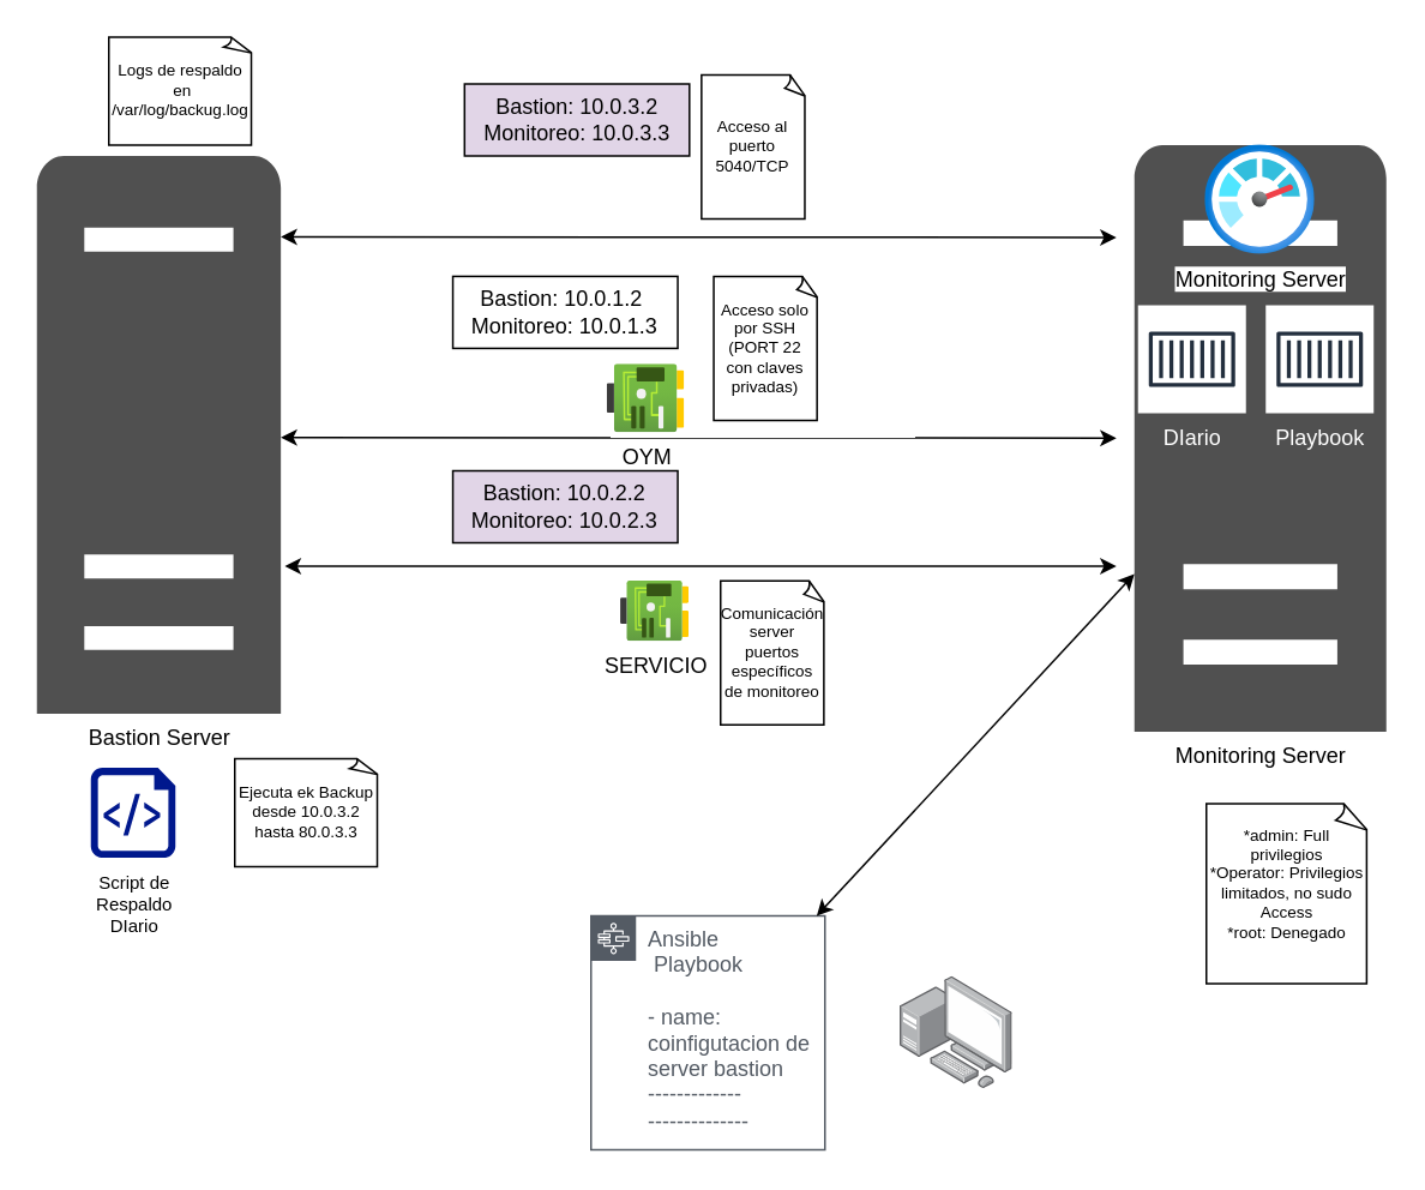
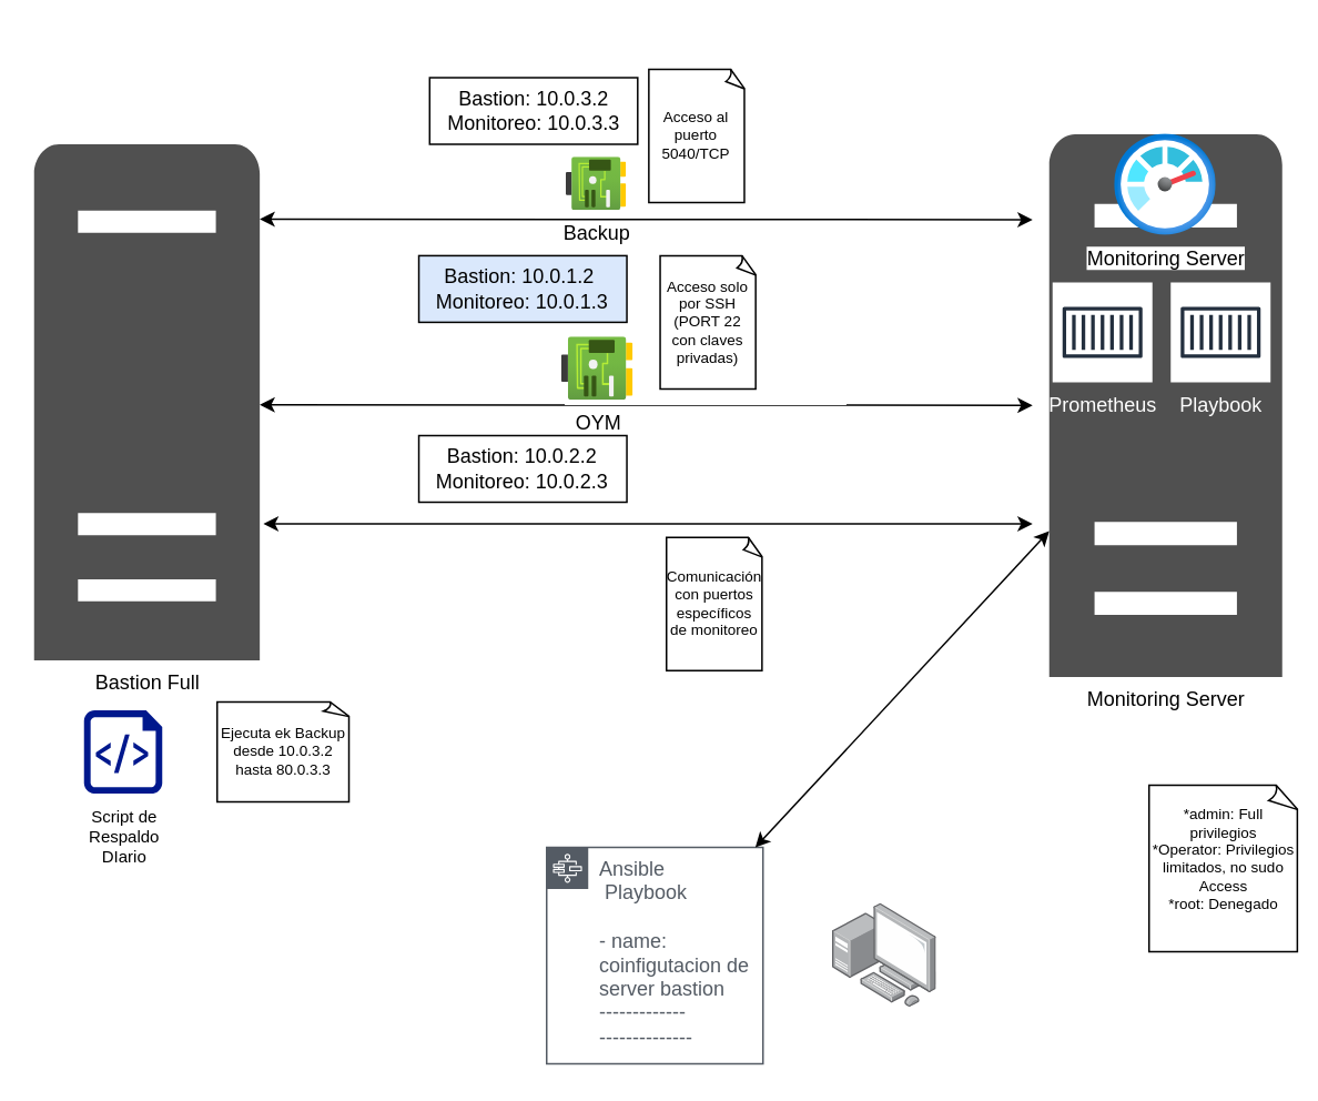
- <mxCell id="14" value="Logs de respaldo&lt;div&gt;&amp;nbsp;en /var/log/backug.log&lt;/div&gt;" style="whiteSpace=wrap;html=1;shape=mxgraph.basic.document;fontSize=9;" vertex="1" parent="1"><mxGeometry x="60" y="20" width="80" height="60" as="geometry" /></mxCell>
- <mxCell id="20" value="Bastion: 10.0.3.2&lt;div&gt;Monitoreo: 10.0.3.3&lt;/div&gt;" style="whiteSpace=wrap;html=1;fillColor=#e1d5e7;" vertex="1" parent="1"><mxGeometry x="257.7" y="46" width="125" height="40" as="geometry" /></mxCell>
+ <mxCell id="20" value="Bastion: 10.0.3.2&lt;div&gt;Monitoreo: 10.0.3.3&lt;/div&gt;" style="whiteSpace=wrap;html=1;" vertex="1" parent="1"><mxGeometry x="257.7" y="46" width="125" height="40" as="geometry" /></mxCell>
+ <mxCell id="16" value="Backup&lt;div&gt;&lt;br&gt;&lt;/div&gt;" style="image;aspect=fixed;html=1;points=[];align=center;fontSize=12;image=img/lib/azure2/networking/Network_Interfaces.svg;" vertex="1" parent="1"><mxGeometry x="340" y="94.05" width="36.2" height="31.95" as="geometry" /></mxCell>
- <mxCell id="21" value="Bastion: 10.0.1.2&amp;nbsp;&lt;div&gt;&lt;span style=&quot;background-color: initial;&quot;&gt;Monitoreo: 10.0.1.3&lt;/span&gt;&lt;/div&gt;" style="whiteSpace=wrap;html=1;" vertex="1" parent="1"><mxGeometry x="251.2" y="152.94" width="125" height="40" as="geometry" /></mxCell>
+ <mxCell id="21" value="Bastion: 10.0.1.2&amp;nbsp;&lt;div&gt;&lt;span style=&quot;background-color: initial;&quot;&gt;Monitoreo: 10.0.1.3&lt;/span&gt;&lt;/div&gt;" style="whiteSpace=wrap;html=1;fillColor=#dae8fc;" vertex="1" parent="1"><mxGeometry x="251.2" y="152.94" width="125" height="40" as="geometry" /></mxCell>
- <mxCell id="5" value="&lt;font color=&quot;#ffffff&quot;&gt;DIario&lt;/font&gt;" style="sketch=0;outlineConnect=0;fontColor=#232F3E;gradientColor=none;strokeColor=#232F3E;fillColor=#ffffff;dashed=0;verticalLabelPosition=bottom;verticalAlign=top;align=center;html=1;fontSize=12;fontStyle=0;aspect=fixed;shape=mxgraph.aws4.resourceIcon;resIcon=mxgraph.aws4.container_1;" vertex="1" parent="1"><mxGeometry x="632" y="169" width="60" height="60" as="geometry" /></mxCell>
+ <mxCell id="5" value="&lt;font color=&quot;#ffffff&quot;&gt;Prometheus&lt;/font&gt;" style="sketch=0;outlineConnect=0;fontColor=#232F3E;gradientColor=none;strokeColor=#232F3E;fillColor=#ffffff;dashed=0;verticalLabelPosition=bottom;verticalAlign=top;align=center;html=1;fontSize=12;fontStyle=0;aspect=fixed;shape=mxgraph.aws4.resourceIcon;resIcon=mxgraph.aws4.container_1;" vertex="1" parent="1"><mxGeometry x="632" y="169" width="60" height="60" as="geometry" /></mxCell>
- <mxCell id="22" value="Bastion: 10.0.2.2&lt;div&gt;Monitoreo: 10.0.2.3&lt;/div&gt;" style="whiteSpace=wrap;html=1;fillColor=#e1d5e7;" vertex="1" parent="1"><mxGeometry x="251.2" y="261" width="125" height="40" as="geometry" /></mxCell>
+ <mxCell id="22" value="Bastion: 10.0.2.2&lt;div&gt;Monitoreo: 10.0.2.3&lt;/div&gt;" style="whiteSpace=wrap;html=1;" vertex="1" parent="1"><mxGeometry x="251.2" y="261" width="125" height="40" as="geometry" /></mxCell>
- <mxCell id="4" value="SERVICIO" style="image;aspect=fixed;html=1;points=[];align=center;fontSize=12;image=img/lib/azure2/networking/Network_Interfaces.svg;" vertex="1" parent="1"><mxGeometry x="344.7" y="322.47" width="38" height="33.53" as="geometry" /></mxCell>
- <mxCell id="11" value="Comunicación server puertos específicos de monitoreo" style="whiteSpace=wrap;html=1;shape=mxgraph.basic.document;fontSize=9;" vertex="1" parent="1"><mxGeometry x="400" y="322.24" width="58" height="80" as="geometry" /></mxCell>
+ <mxCell id="11" value="Comunicación con puertos específicos de monitoreo" style="whiteSpace=wrap;html=1;shape=mxgraph.basic.document;fontSize=9;" vertex="1" parent="1"><mxGeometry x="400" y="322.24" width="58" height="80" as="geometry" /></mxCell>
- <mxCell id="10" value="Bastion Server" style="sketch=0;pointerEvents=1;shadow=0;dashed=0;html=1;strokeColor=none;fillColor=#505050;labelPosition=center;verticalLabelPosition=bottom;verticalAlign=top;outlineConnect=0;align=center;shape=mxgraph.office.servers.server_generic;" vertex="1" parent="1"><mxGeometry x="20" y="86" width="135.6" height="310" as="geometry" /></mxCell>
+ <mxCell id="10" value="Bastion Full" style="sketch=0;pointerEvents=1;shadow=0;dashed=0;html=1;strokeColor=none;fillColor=#505050;labelPosition=center;verticalLabelPosition=bottom;verticalAlign=top;outlineConnect=0;align=center;shape=mxgraph.office.servers.server_generic;" vertex="1" parent="1"><mxGeometry x="20" y="86" width="135.6" height="310" as="geometry" /></mxCell>
- <mxCell id="24" value="*admin: Full privilegios&lt;div&gt;&lt;span style=&quot;background-color: initial;&quot;&gt;*Operator: Privilegios limitados, no sudo Access&lt;/span&gt;&lt;/div&gt;&lt;div&gt;*root: Denegado&lt;br&gt;&lt;div&gt;&lt;br&gt;&lt;/div&gt;&lt;/div&gt;" style="whiteSpace=wrap;html=1;shape=mxgraph.basic.document;fontSize=9;" vertex="1" parent="1"><mxGeometry x="670" y="446" width="90" height="100" as="geometry" /></mxCell>
+ <mxCell id="24" value="*admin: Full privilegios&lt;div&gt;&lt;span style=&quot;background-color: initial;&quot;&gt;*Operator: Privilegios limitados, no sudo Access&lt;/span&gt;&lt;/div&gt;&lt;div&gt;*root: Denegado&lt;br&gt;&lt;div&gt;&lt;br&gt;&lt;/div&gt;&lt;/div&gt;" style="whiteSpace=wrap;html=1;shape=mxgraph.basic.document;fontSize=9;" vertex="1" parent="1"><mxGeometry x="690" y="471" width="90" height="100" as="geometry" /></mxCell>
